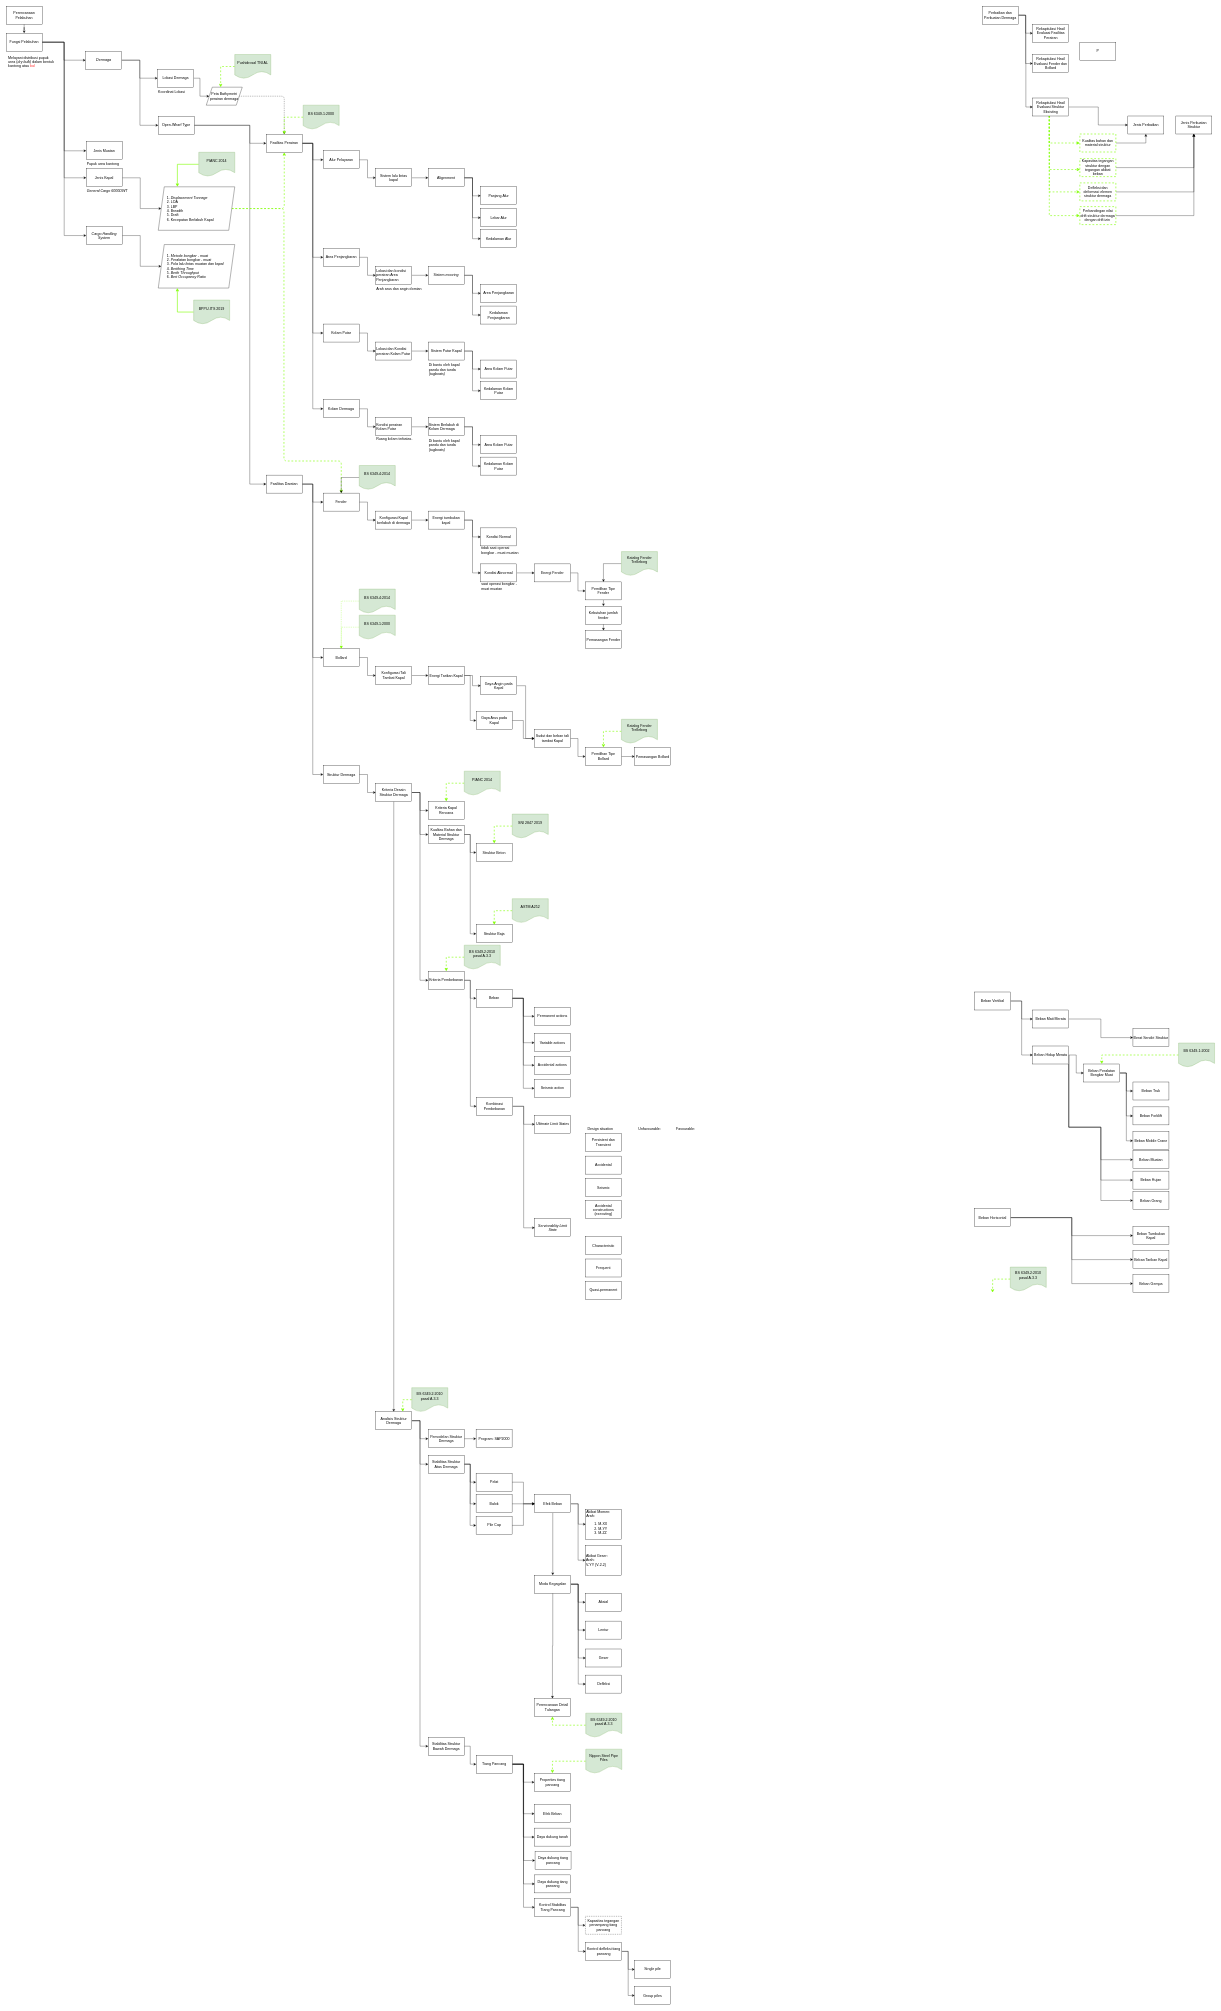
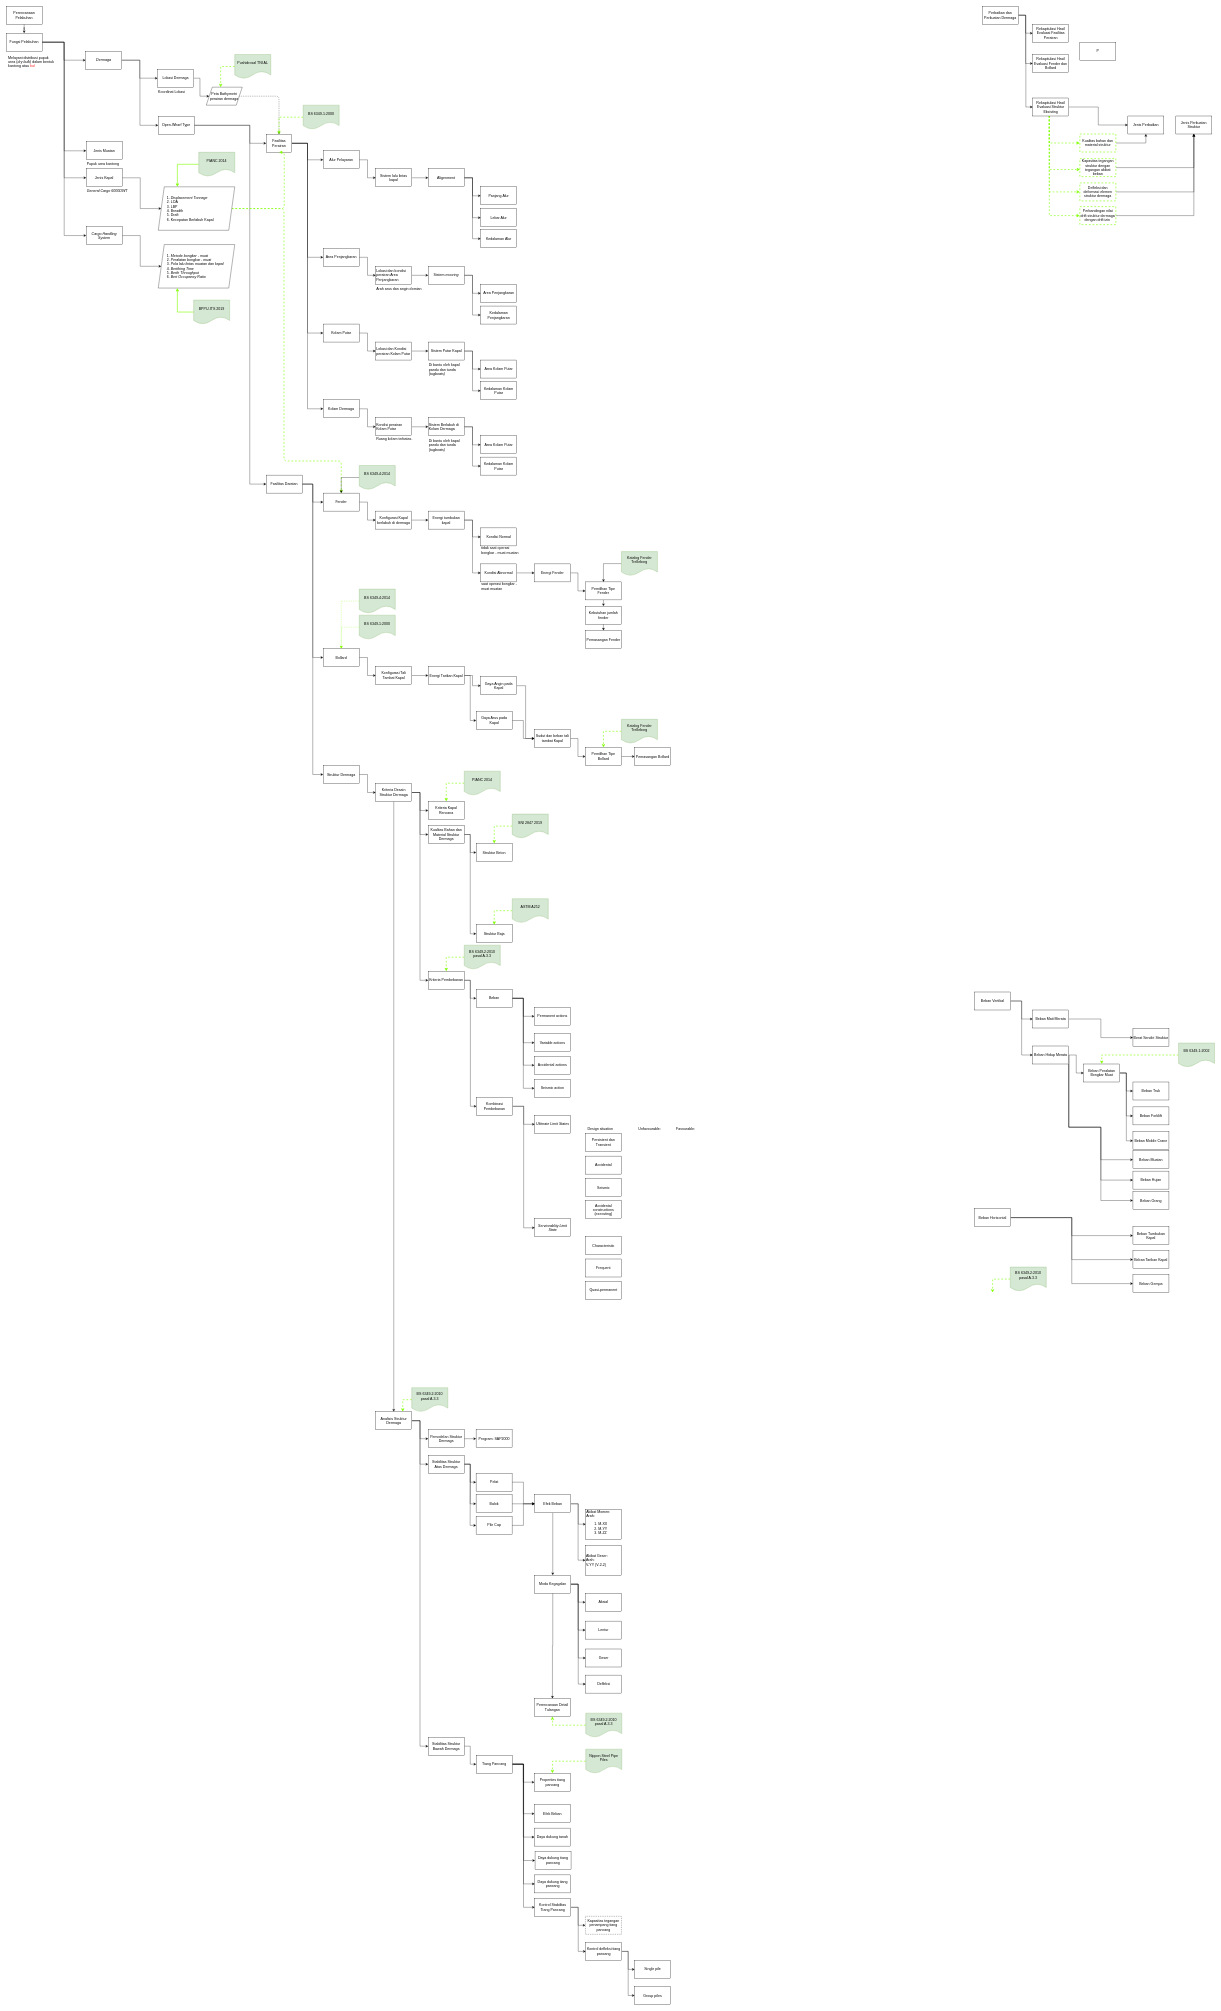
- <mxCell id="8" value="Fasilitas Perairan" style="rounded=0;whiteSpace=wrap;html=1;" parent="1" vertex="1"><mxGeometry x="887" y="447" width="120" height="60" as="geometry" /></mxCell>
+ <mxCell id="8" value="Fasilitas Perairan" style="rounded=0;whiteSpace=wrap;html=1;" parent="1" vertex="1"><mxGeometry x="887" y="447" width="85" height="60" as="geometry" /></mxCell>
